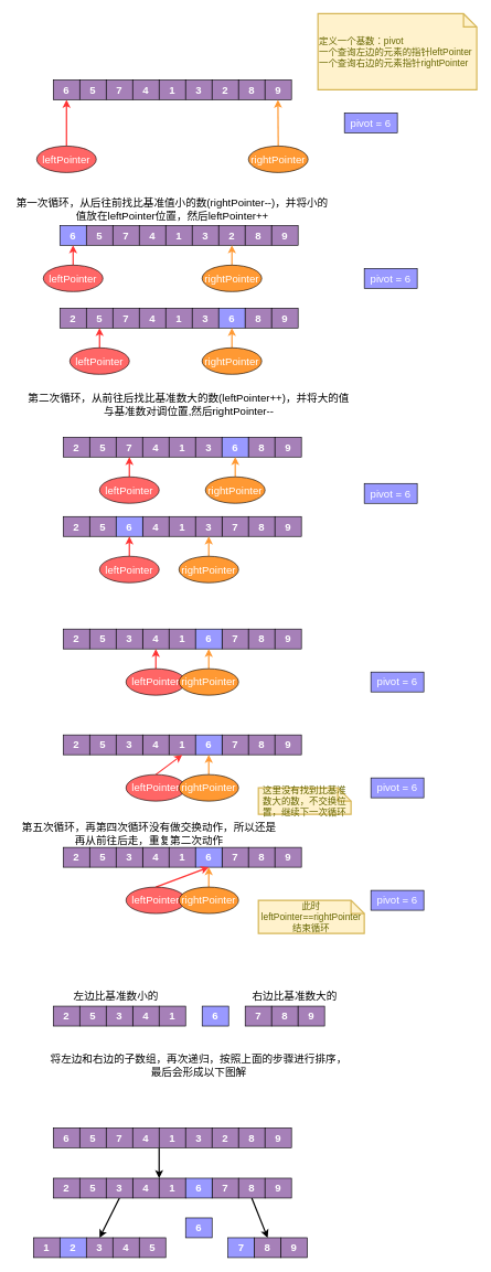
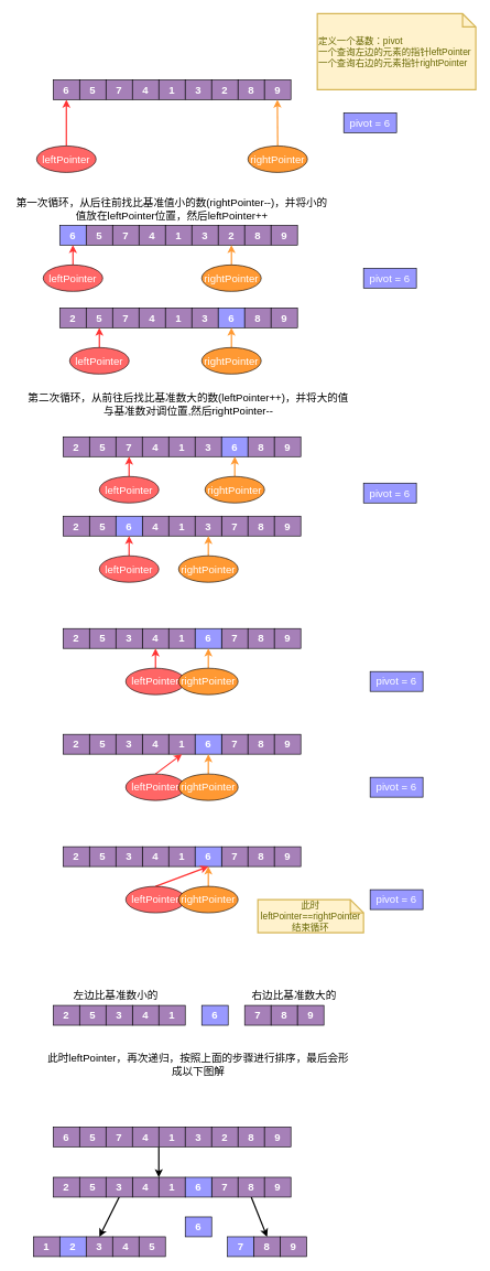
- <mxCell id="101" value="这里没有找到比基准数大的数，不交换位置，继续下一次循环" style="shape=note;strokeWidth=2;fontSize=14;size=20;whiteSpace=wrap;html=1;fillColor=#fff2cc;strokeColor=#d6b656;fontColor=#666600;rounded=0;verticalAlign=middle;" vertex="1" parent="1"><mxGeometry x="390" y="1190" width="140" height="40" as="geometry" /></mxCell>
- <mxCell id="102" value="第五次循环，再第四次循环没有做交换动作，所以还是再从前往后走，重复第二次动作" style="text;html=1;strokeColor=none;fillColor=none;align=center;verticalAlign=middle;whiteSpace=wrap;rounded=0;fontSize=16;fontColor=#000000;" vertex="1" parent="1"><mxGeometry x="25" y="1240" width="400" height="40" as="geometry" /></mxCell>
- <mxCell id="129" value="将左边和右边的子数组，再次递归，按照上面的步骤进行排序，最后会形成以下图解" style="text;html=1;strokeColor=none;fillColor=none;align=center;verticalAlign=middle;whiteSpace=wrap;rounded=0;fontSize=16;fontColor=#000000;" vertex="1" parent="1"><mxGeometry x="70" y="1600" width="460" height="20" as="geometry" /></mxCell>
+ <mxCell id="129" value="此时leftPointer，再次递归，按照上面的步骤进行排序，最后会形成以下图解" style="text;html=1;strokeColor=none;fillColor=none;align=center;verticalAlign=middle;whiteSpace=wrap;rounded=0;fontSize=16;fontColor=#000000;" vertex="1" parent="1"><mxGeometry x="70" y="1600" width="460" height="20" as="geometry" /></mxCell>
